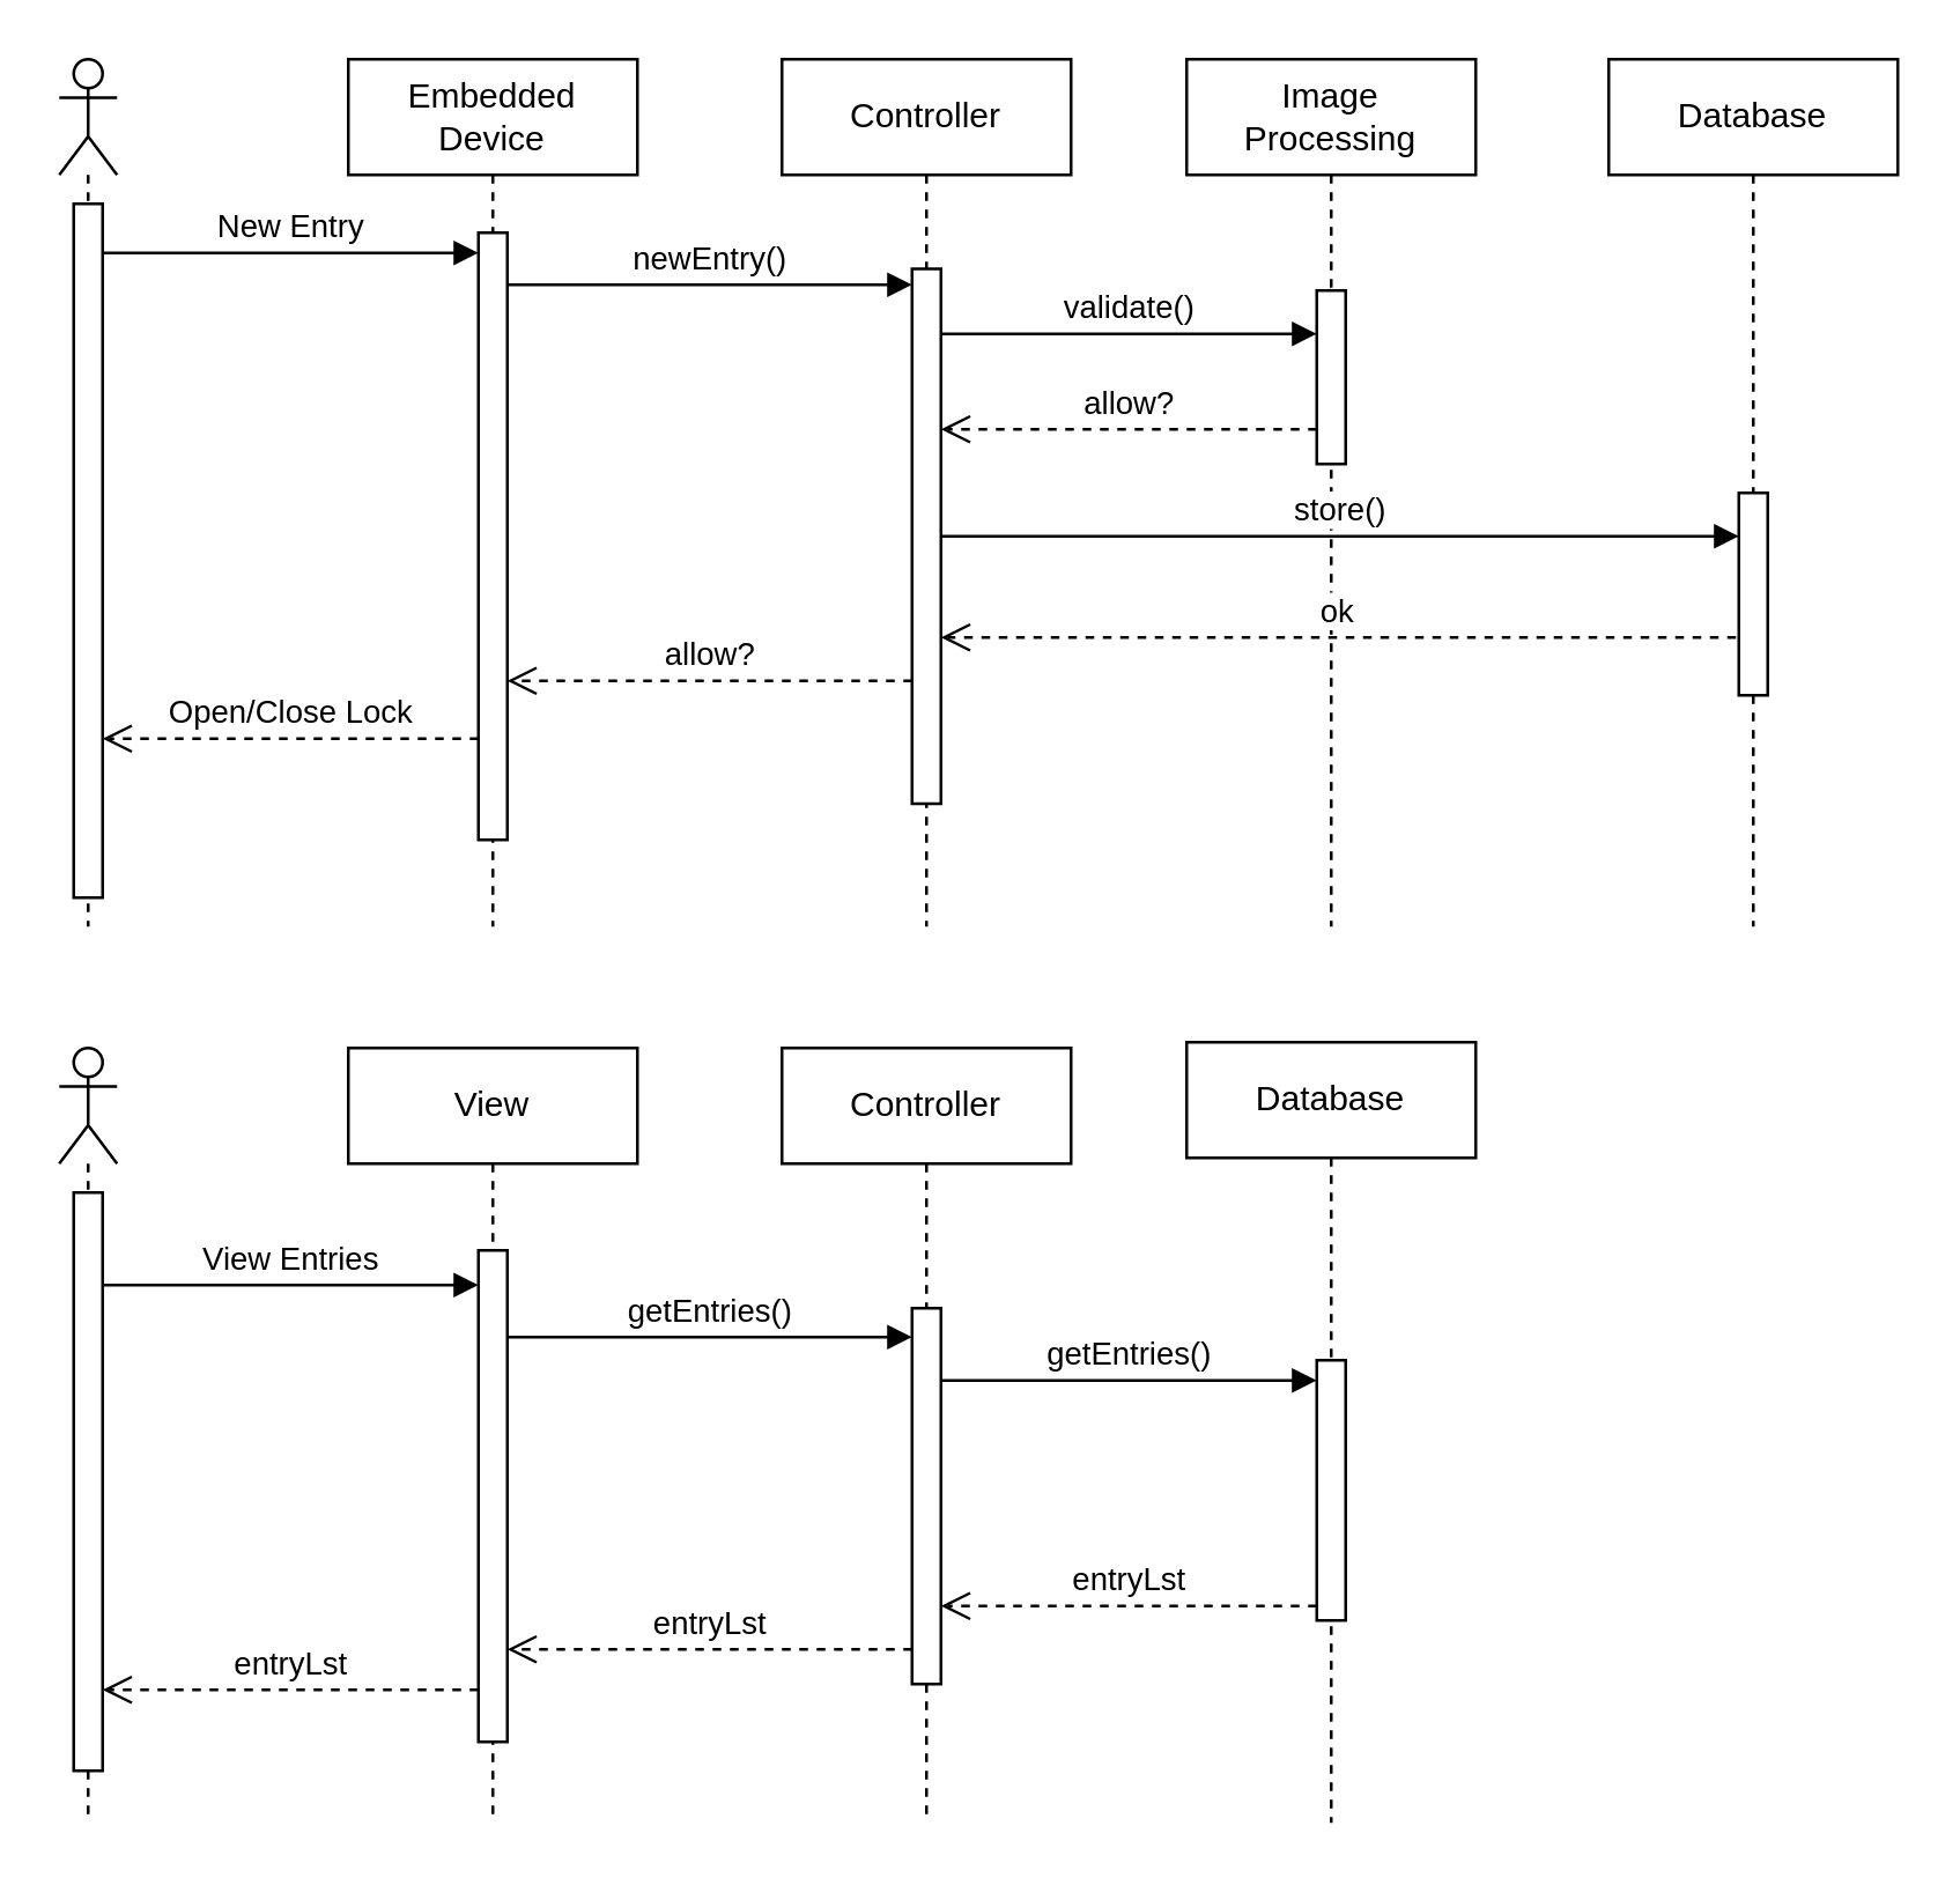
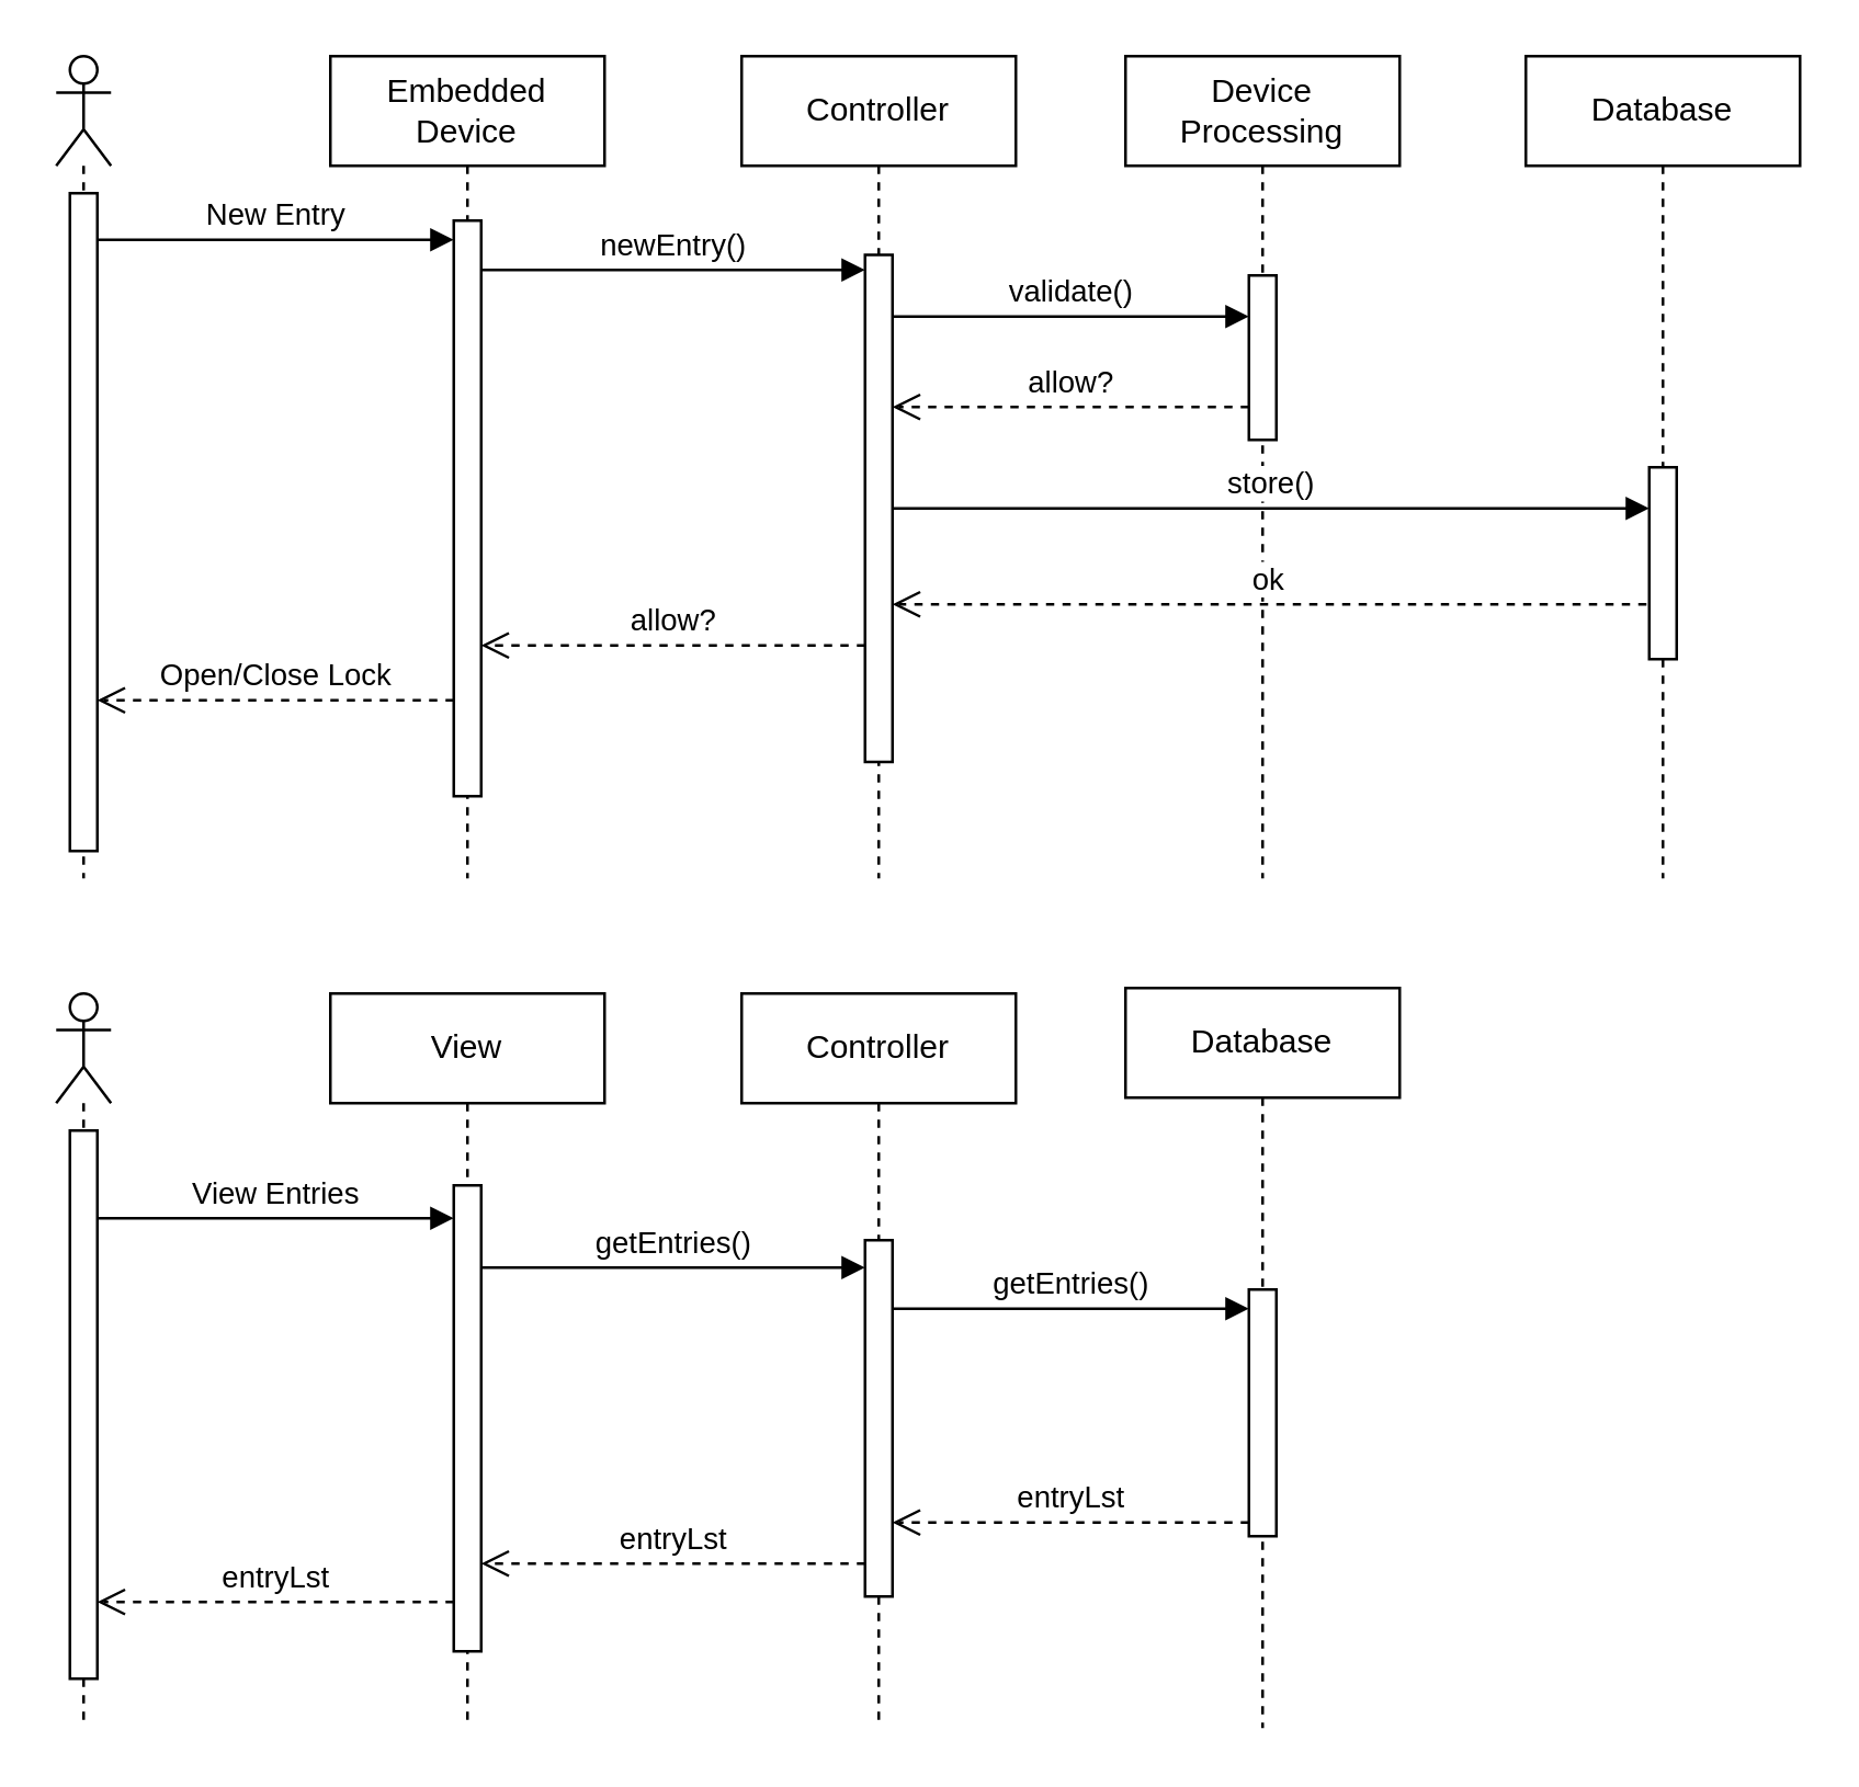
- <mxCell id="8" value="Image&lt;br&gt;Processing" style="shape=umlLifeline;perimeter=lifelinePerimeter;whiteSpace=wrap;html=1;container=1;dropTarget=0;collapsible=0;recursiveResize=0;outlineConnect=0;portConstraint=eastwest;newEdgeStyle={&quot;curved&quot;:0,&quot;rounded&quot;:0};" vertex="1" parent="1"><mxGeometry x="410" y="20" width="100" height="300" as="geometry" /></mxCell>
+ <mxCell id="8" value="Device&lt;br&gt;Processing" style="shape=umlLifeline;perimeter=lifelinePerimeter;whiteSpace=wrap;html=1;container=1;dropTarget=0;collapsible=0;recursiveResize=0;outlineConnect=0;portConstraint=eastwest;newEdgeStyle={&quot;curved&quot;:0,&quot;rounded&quot;:0};" vertex="1" parent="1"><mxGeometry x="410" y="20" width="100" height="300" as="geometry" /></mxCell>
